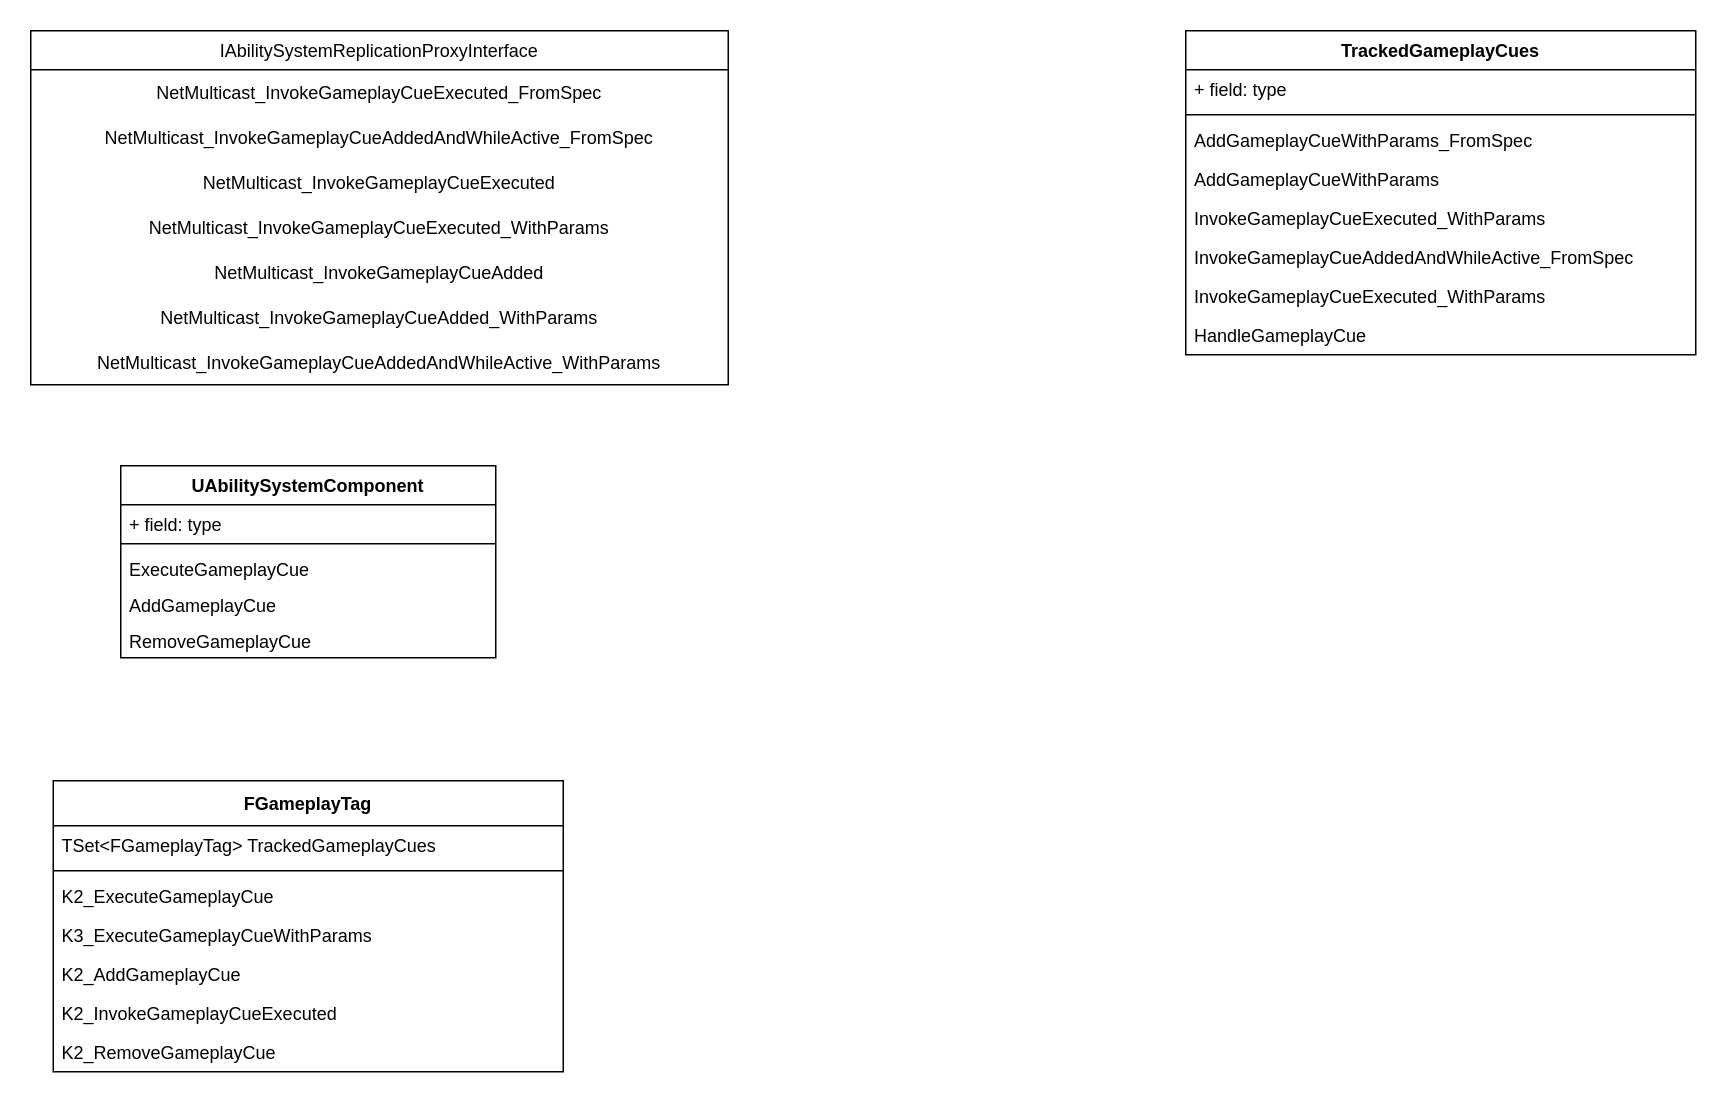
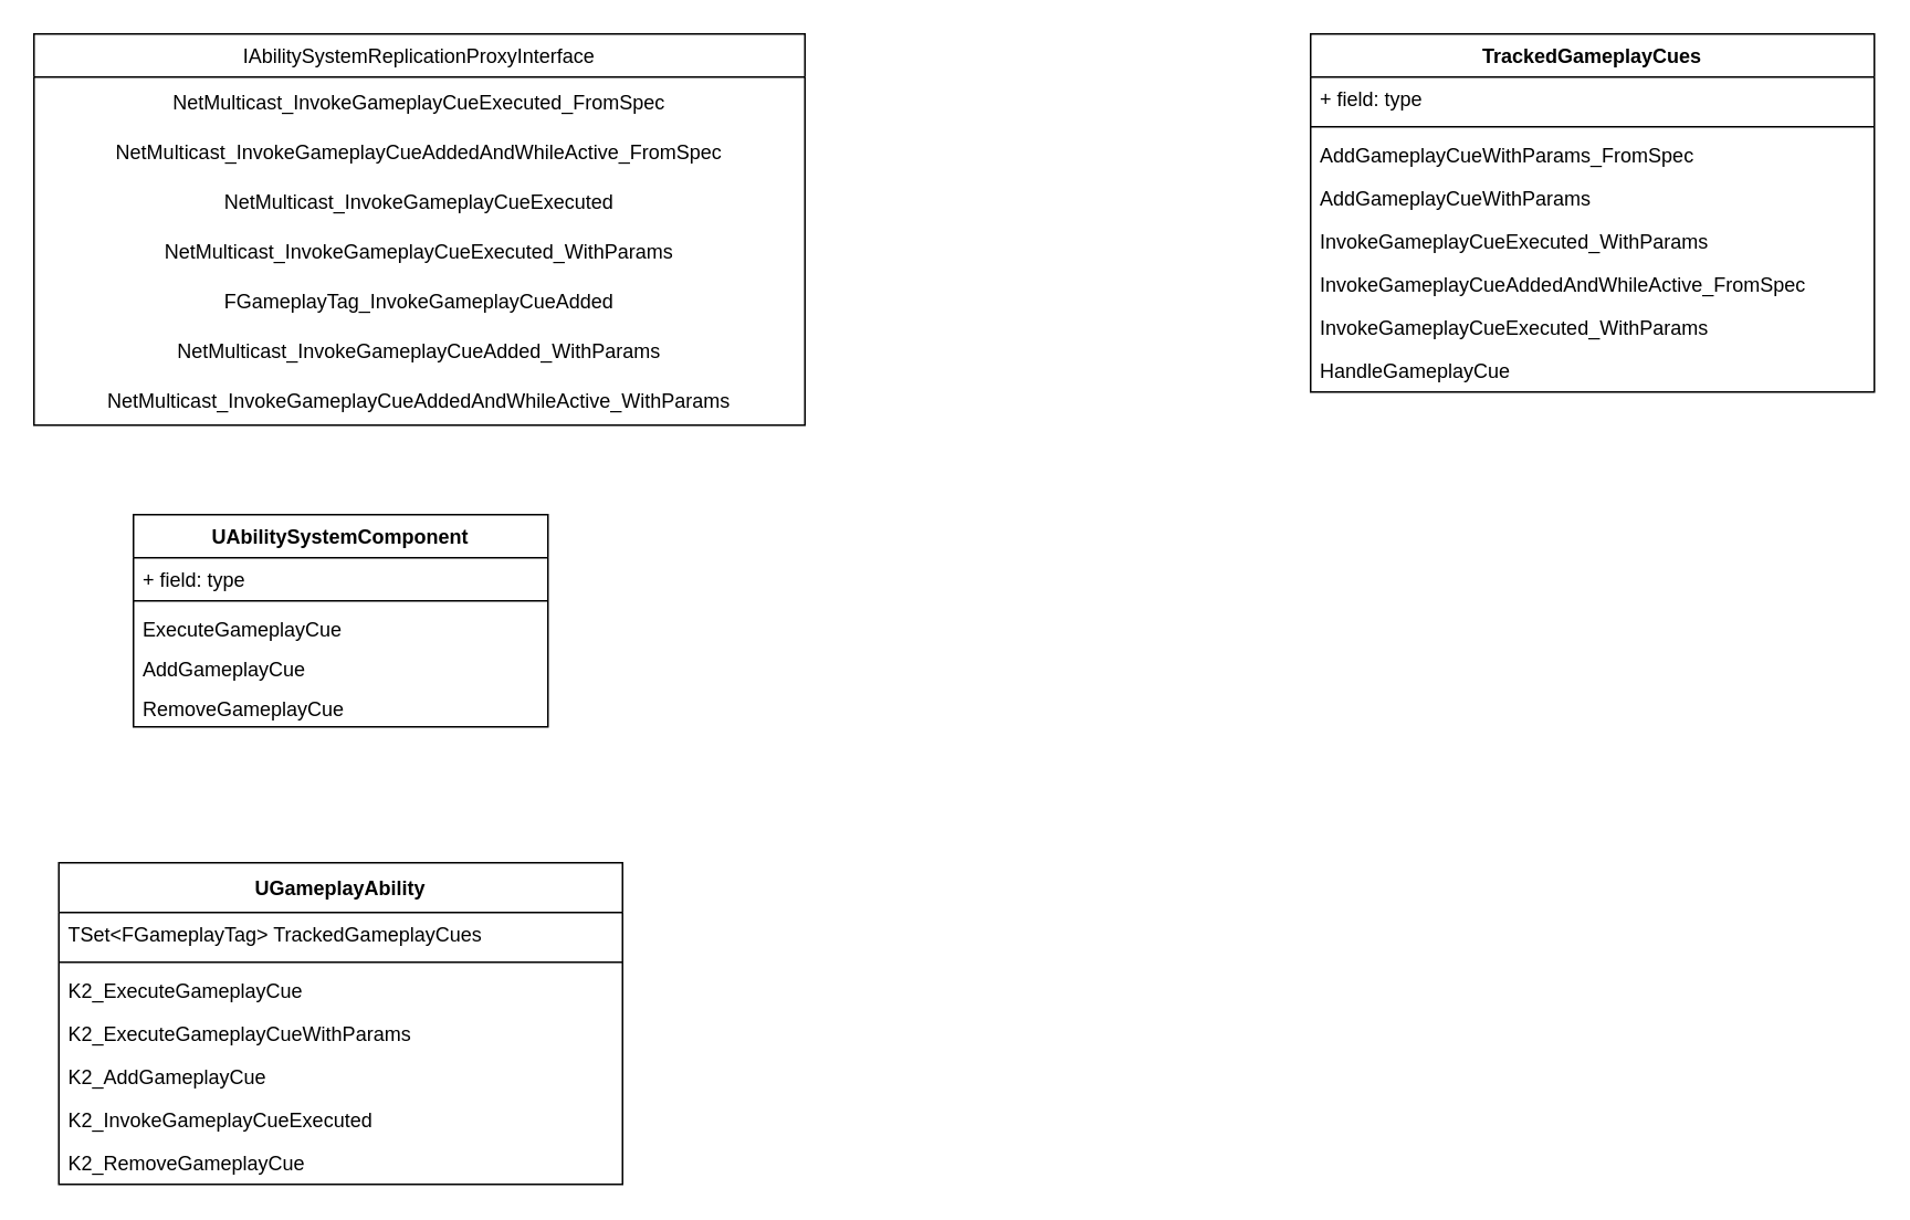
- <mxCell id="21" value="NetMulticast_InvokeGameplayCueAdded" style="text;align=center;verticalAlign=middle;resizable=0;points=[];autosize=1;strokeColor=none;fillColor=none;fontSize=12;" vertex="1" parent="16"><mxGeometry y="146" width="465" height="30" as="geometry" /></mxCell>
+ <mxCell id="21" value="FGameplayTag_InvokeGameplayCueAdded" style="text;align=center;verticalAlign=middle;resizable=0;points=[];autosize=1;strokeColor=none;fillColor=none;fontSize=12;" vertex="1" parent="16"><mxGeometry y="146" width="465" height="30" as="geometry" /></mxCell>
- <mxCell id="2" value="FGameplayTag" style="swimlane;fontStyle=1;align=center;verticalAlign=middle;childLayout=stackLayout;horizontal=1;startSize=30;horizontalStack=0;resizeParent=1;resizeParentMax=0;resizeLast=0;collapsible=1;marginBottom=0;" vertex="1" parent="1"><mxGeometry x="35" y="520" width="340" height="194" as="geometry" /></mxCell>
+ <mxCell id="2" value="UGameplayAbility" style="swimlane;fontStyle=1;align=center;verticalAlign=middle;childLayout=stackLayout;horizontal=1;startSize=30;horizontalStack=0;resizeParent=1;resizeParentMax=0;resizeLast=0;collapsible=1;marginBottom=0;" vertex="1" parent="1"><mxGeometry x="35" y="520" width="340" height="194" as="geometry" /></mxCell>
- <mxCell id="6" value="K3_ExecuteGameplayCueWithParams" style="text;strokeColor=none;fillColor=none;align=left;verticalAlign=top;spacingLeft=4;spacingRight=4;overflow=hidden;rotatable=0;points=[[0,0.5],[1,0.5]];portConstraint=eastwest;" vertex="1" parent="2"><mxGeometry y="90" width="340" height="26" as="geometry" /></mxCell>
+ <mxCell id="6" value="K2_ExecuteGameplayCueWithParams" style="text;strokeColor=none;fillColor=none;align=left;verticalAlign=top;spacingLeft=4;spacingRight=4;overflow=hidden;rotatable=0;points=[[0,0.5],[1,0.5]];portConstraint=eastwest;" vertex="1" parent="2"><mxGeometry y="90" width="340" height="26" as="geometry" /></mxCell>
